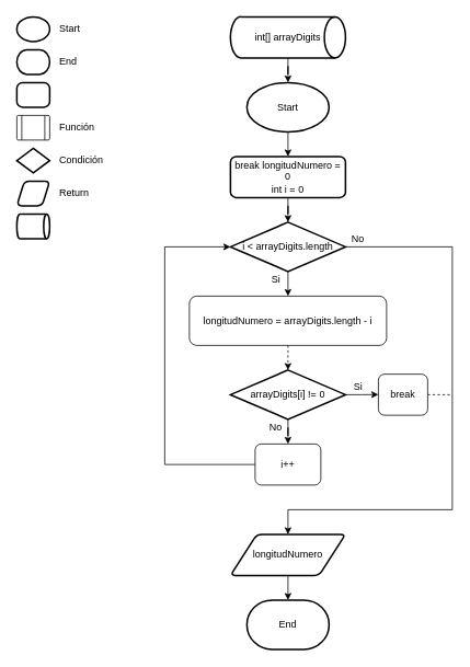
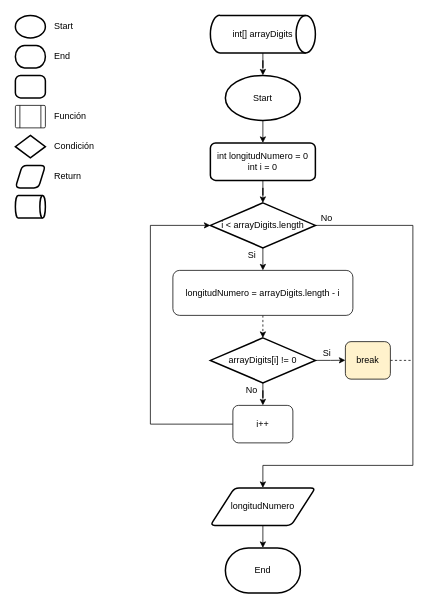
- <mxCell id="16" value="&lt;div&gt;break longitudNumero = 0&lt;/div&gt;int i = 0" style="rounded=1;whiteSpace=wrap;html=1;absoluteArcSize=1;arcSize=14;strokeWidth=2;" vertex="1" parent="1"><mxGeometry x="280" y="190" width="140" height="50" as="geometry" /></mxCell>
+ <mxCell id="16" value="&lt;div&gt;int longitudNumero = 0&lt;/div&gt;int i = 0" style="rounded=1;whiteSpace=wrap;html=1;absoluteArcSize=1;arcSize=14;strokeWidth=2;" vertex="1" parent="1"><mxGeometry x="280" y="190" width="140" height="50" as="geometry" /></mxCell>
- <mxCell id="33" value="break" style="rounded=1;whiteSpace=wrap;html=1;" vertex="1" parent="1"><mxGeometry x="460" y="455" width="60" height="50" as="geometry" /></mxCell>
+ <mxCell id="33" value="break" style="rounded=1;whiteSpace=wrap;html=1;fillColor=#fff2cc;" vertex="1" parent="1"><mxGeometry x="460" y="455" width="60" height="50" as="geometry" /></mxCell>
